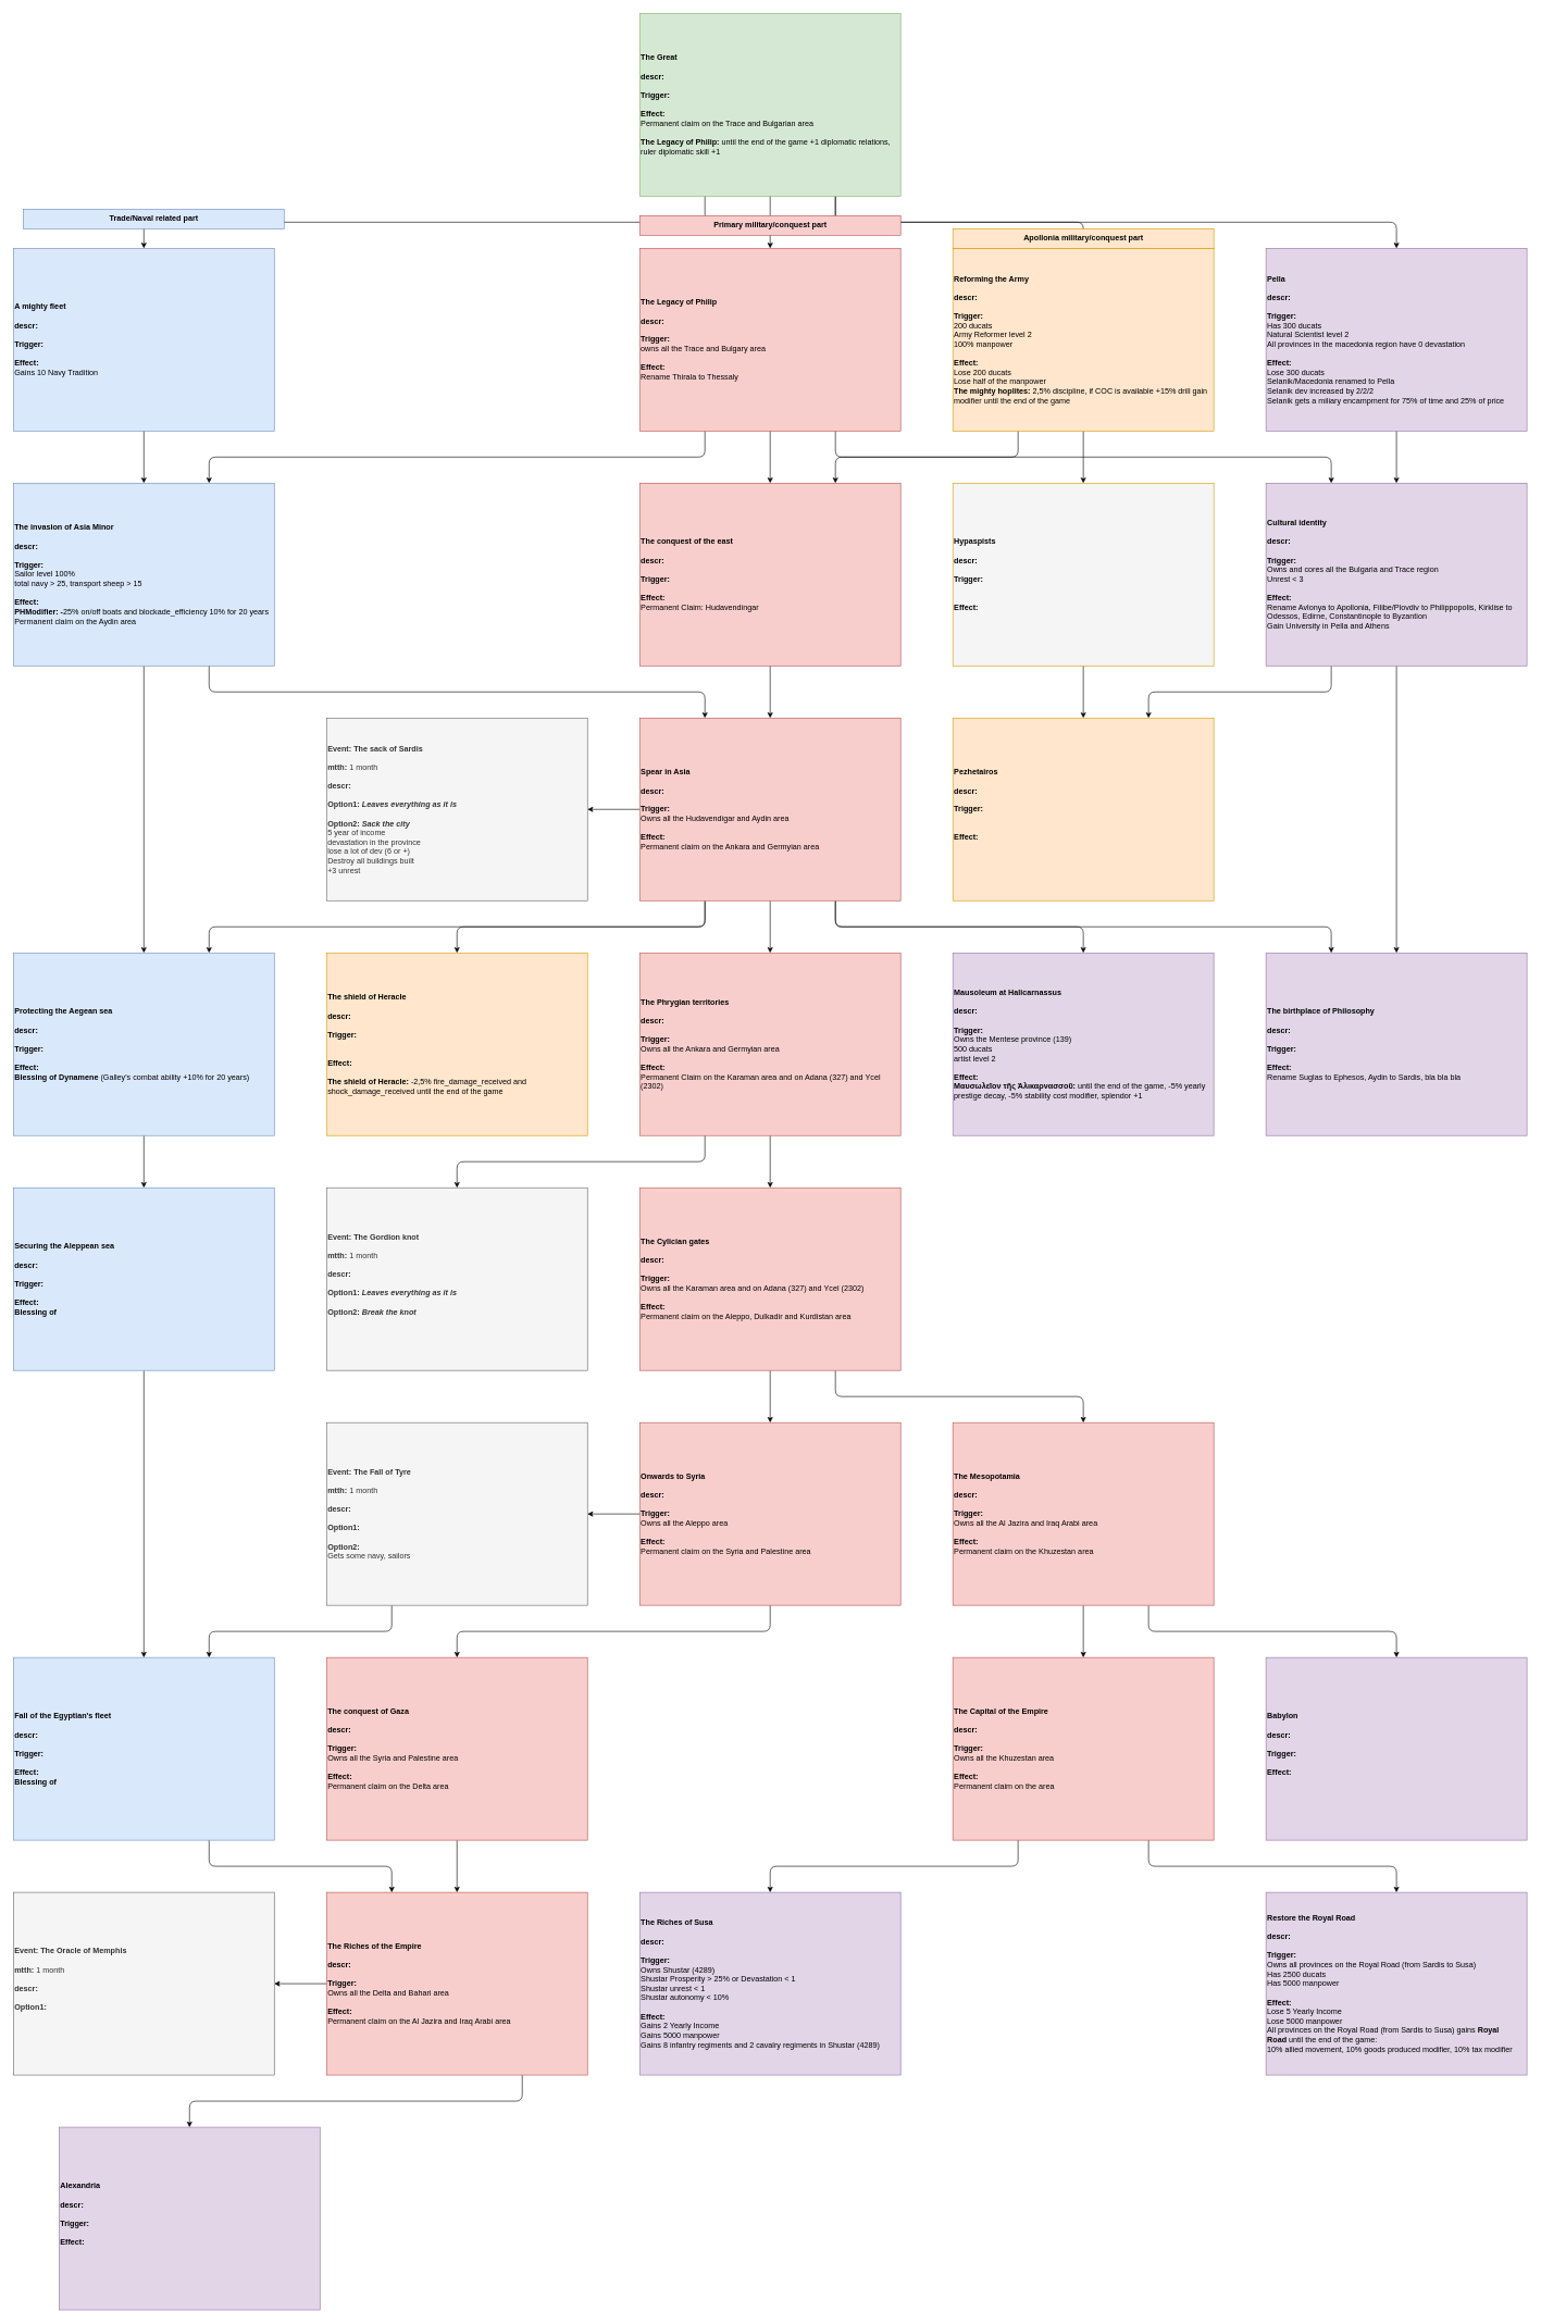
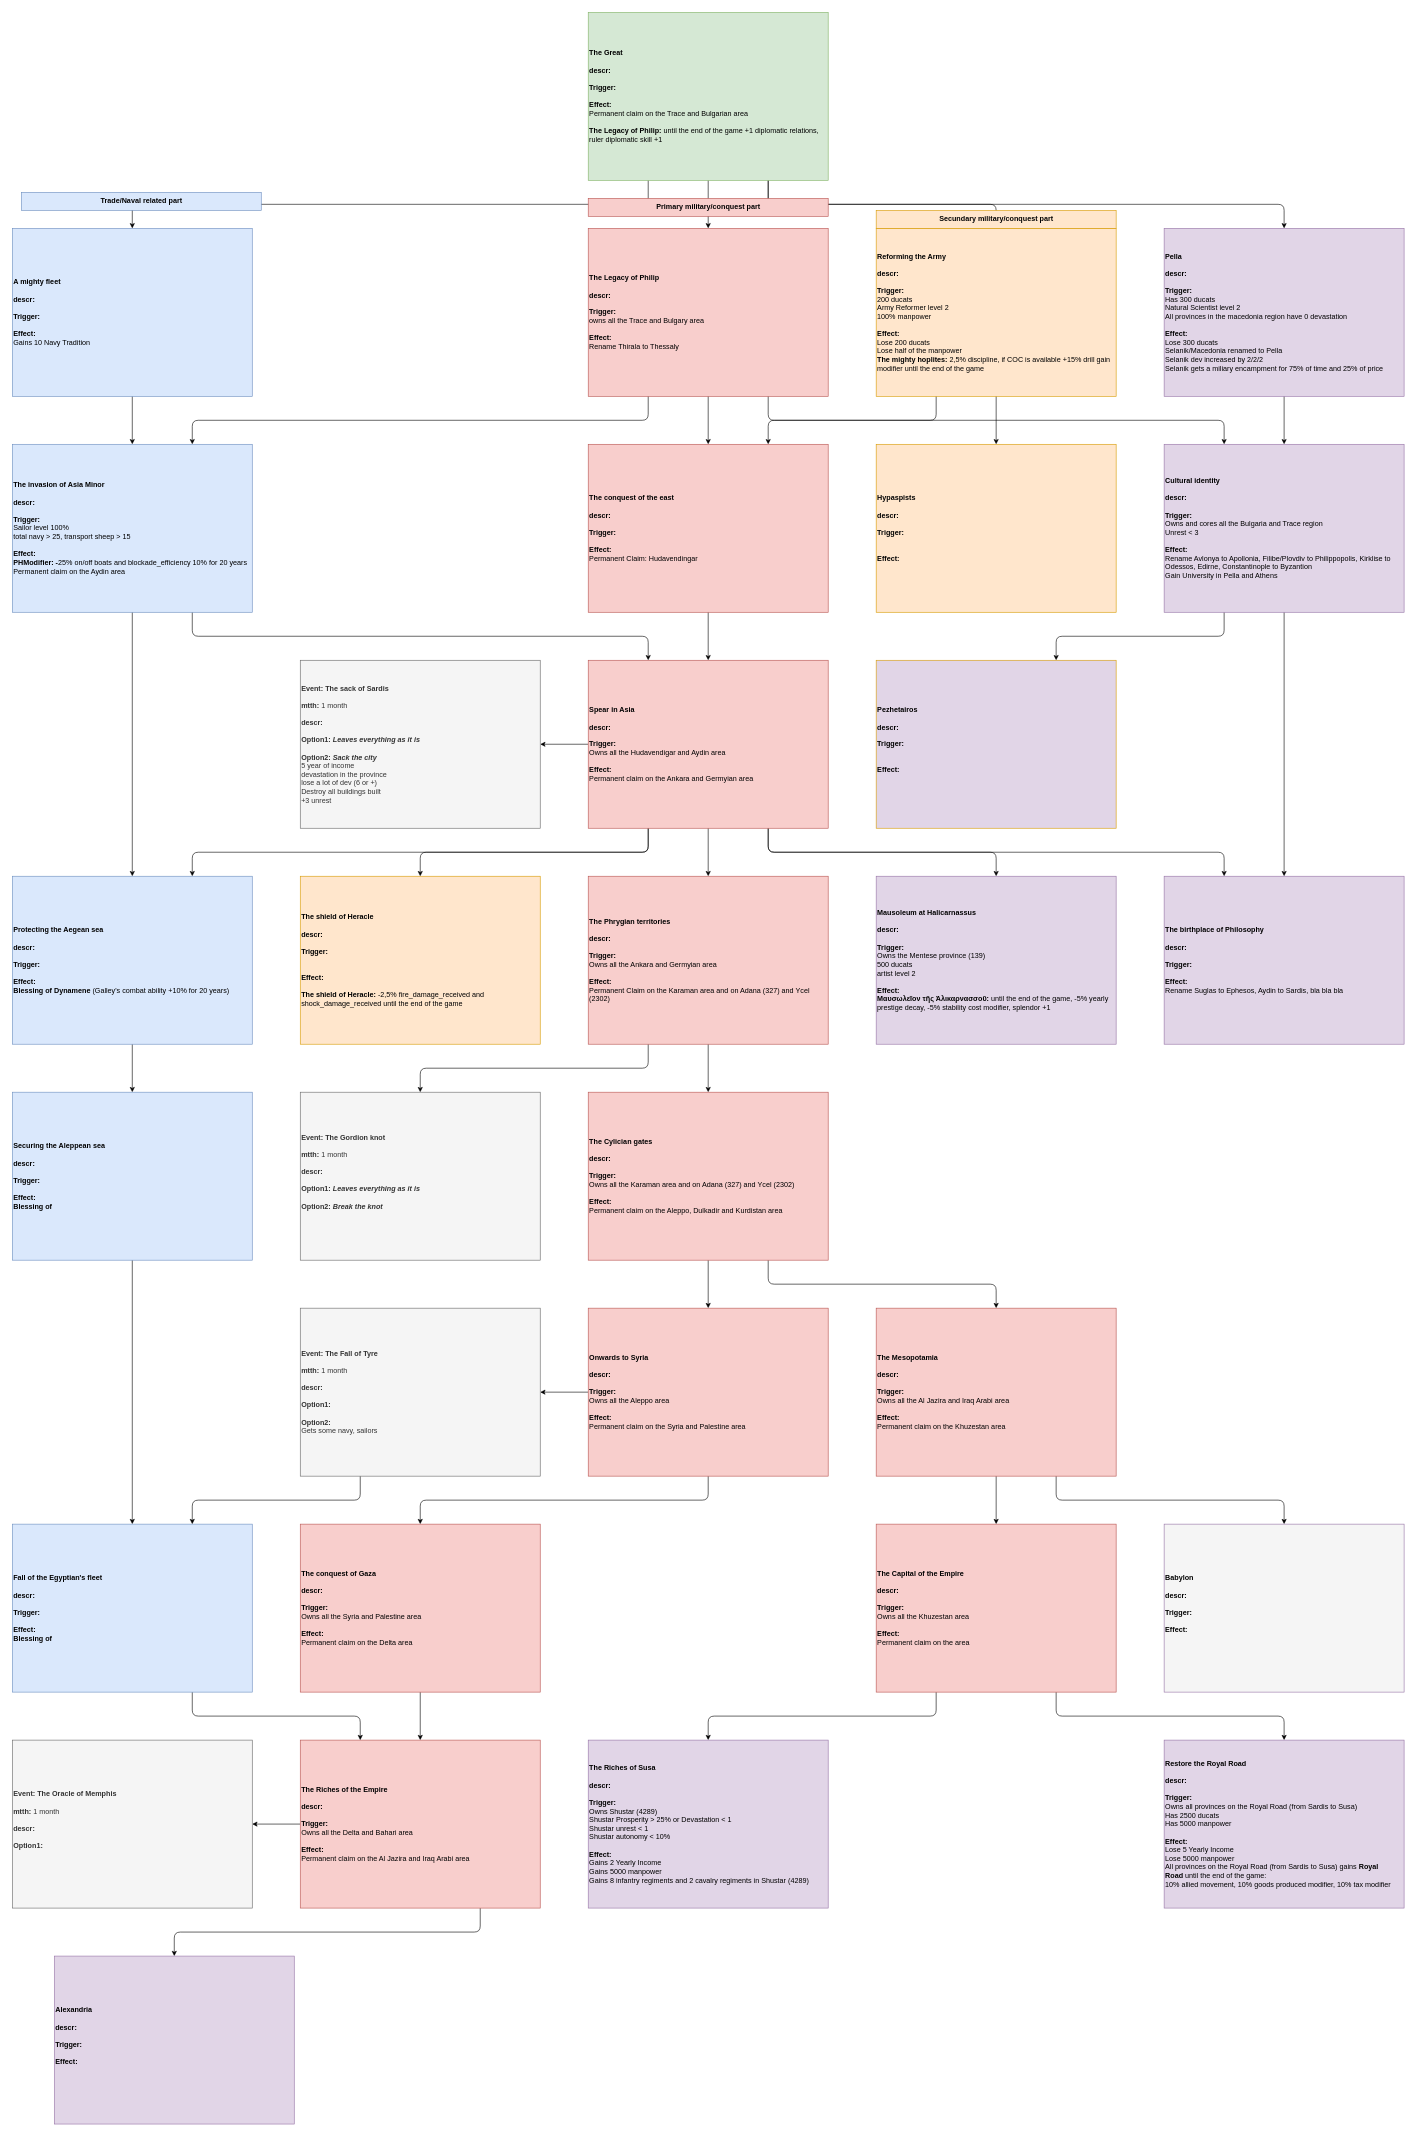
- <mxCell id="78" value="Apollonia military/conquest part" style="text;html=1;fontSize=12;fontStyle=1;align=center;fillColor=#ffe6cc;strokeColor=#d79b00;" parent="1" vertex="1"><mxGeometry x="1460" y="350" width="400" height="30" as="geometry" /></mxCell>
+ <mxCell id="78" value="Secundary military/conquest part" style="text;html=1;fontSize=12;fontStyle=1;align=center;fillColor=#ffe6cc;strokeColor=#d79b00;" parent="1" vertex="1"><mxGeometry x="1460" y="350" width="400" height="30" as="geometry" /></mxCell>
- <mxCell id="11" value="&lt;b&gt;Hypaspists&lt;/b&gt;&lt;br&gt;&lt;br&gt;&lt;b&gt;descr:&lt;/b&gt;&amp;nbsp;&lt;div align=&quot;left&quot;&gt;&lt;br&gt;&lt;/div&gt;&lt;div align=&quot;left&quot;&gt;&lt;b&gt;Trigger:&lt;/b&gt;&lt;/div&gt;&lt;div align=&quot;left&quot;&gt;&lt;br&gt;&lt;/div&gt;&lt;div align=&quot;left&quot;&gt;&lt;br&gt;&lt;/div&gt;&lt;div align=&quot;left&quot;&gt;&lt;b&gt;Effect:&lt;/b&gt;&lt;/div&gt;" style="rounded=0;whiteSpace=wrap;html=1;align=left;fillColor=#f5f5f5;strokeColor=#d79b00;" parent="1" vertex="1"><mxGeometry x="1460" y="740" width="400" height="280" as="geometry" /></mxCell>
+ <mxCell id="11" value="&lt;b&gt;Hypaspists&lt;/b&gt;&lt;br&gt;&lt;br&gt;&lt;b&gt;descr:&lt;/b&gt;&amp;nbsp;&lt;div align=&quot;left&quot;&gt;&lt;br&gt;&lt;/div&gt;&lt;div align=&quot;left&quot;&gt;&lt;b&gt;Trigger:&lt;/b&gt;&lt;/div&gt;&lt;div align=&quot;left&quot;&gt;&lt;br&gt;&lt;/div&gt;&lt;div align=&quot;left&quot;&gt;&lt;br&gt;&lt;/div&gt;&lt;div align=&quot;left&quot;&gt;&lt;b&gt;Effect:&lt;/b&gt;&lt;/div&gt;" style="rounded=0;whiteSpace=wrap;html=1;align=left;fillColor=#ffe6cc;strokeColor=#d79b00;" parent="1" vertex="1"><mxGeometry x="1460" y="740" width="400" height="280" as="geometry" /></mxCell>
- <mxCell id="10" value="" style="edgeStyle=orthogonalEdgeStyle;orthogonalLoop=1;jettySize=auto;html=1;strokeColor=#000000;rounded=1;jumpSize=6;startSize=6;endSize=6;strokeWidth=1;" parent="1" source="11" target="22" edge="1"><mxGeometry relative="1" as="geometry" /></mxCell>
- <mxCell id="22" value="&lt;div&gt;&lt;b&gt;Pezhetairos&lt;/b&gt;&lt;br&gt;&lt;br&gt;&lt;b&gt;descr:&lt;/b&gt;&amp;nbsp;&lt;div align=&quot;left&quot;&gt;&lt;br&gt;&lt;/div&gt;&lt;div align=&quot;left&quot;&gt;&lt;b&gt;Trigger:&lt;/b&gt;&lt;/div&gt;&lt;div align=&quot;left&quot;&gt;&lt;br&gt;&lt;/div&gt;&lt;div align=&quot;left&quot;&gt;&lt;br&gt;&lt;/div&gt;&lt;div align=&quot;left&quot;&gt;&lt;b&gt;Effect:&lt;/b&gt;&lt;/div&gt;&lt;/div&gt;&lt;div align=&quot;left&quot;&gt;&lt;br&gt;&lt;/div&gt;" style="rounded=0;whiteSpace=wrap;html=1;align=left;fillColor=#ffe6cc;strokeColor=#d79b00;" parent="1" vertex="1"><mxGeometry x="1460" y="1100" width="400" height="280" as="geometry" /></mxCell>
+ <mxCell id="22" value="&lt;div&gt;&lt;b&gt;Pezhetairos&lt;/b&gt;&lt;br&gt;&lt;br&gt;&lt;b&gt;descr:&lt;/b&gt;&amp;nbsp;&lt;div align=&quot;left&quot;&gt;&lt;br&gt;&lt;/div&gt;&lt;div align=&quot;left&quot;&gt;&lt;b&gt;Trigger:&lt;/b&gt;&lt;/div&gt;&lt;div align=&quot;left&quot;&gt;&lt;br&gt;&lt;/div&gt;&lt;div align=&quot;left&quot;&gt;&lt;br&gt;&lt;/div&gt;&lt;div align=&quot;left&quot;&gt;&lt;b&gt;Effect:&lt;/b&gt;&lt;/div&gt;&lt;/div&gt;&lt;div align=&quot;left&quot;&gt;&lt;br&gt;&lt;/div&gt;" style="rounded=0;whiteSpace=wrap;html=1;align=left;fillColor=#e1d5e7;strokeColor=#d79b00;" parent="1" vertex="1"><mxGeometry x="1460" y="1100" width="400" height="280" as="geometry" /></mxCell>
- <mxCell id="84" value="&lt;div&gt;&lt;b&gt;Babylon&lt;/b&gt;&lt;br&gt;&lt;br&gt;&lt;b&gt;descr:&lt;/b&gt;&amp;nbsp;&lt;/div&gt;&lt;div&gt;&lt;br&gt;&lt;/div&gt;&lt;div&gt;&lt;b&gt;Trigger:&lt;/b&gt;&lt;br&gt;&lt;div align=&quot;left&quot;&gt;&lt;br&gt;&lt;/div&gt;&lt;div align=&quot;left&quot;&gt;&lt;b&gt;Effect:&lt;/b&gt;&amp;nbsp;&lt;/div&gt;&lt;div align=&quot;left&quot;&gt;&lt;br&gt;&lt;/div&gt;&lt;/div&gt;" style="rounded=0;whiteSpace=wrap;html=1;align=left;fillColor=#e1d5e7;strokeColor=#9673a6;" parent="1" vertex="1"><mxGeometry x="1940" y="2540" width="400" height="280" as="geometry" /></mxCell>
+ <mxCell id="84" value="&lt;div&gt;&lt;b&gt;Babylon&lt;/b&gt;&lt;br&gt;&lt;br&gt;&lt;b&gt;descr:&lt;/b&gt;&amp;nbsp;&lt;/div&gt;&lt;div&gt;&lt;br&gt;&lt;/div&gt;&lt;div&gt;&lt;b&gt;Trigger:&lt;/b&gt;&lt;br&gt;&lt;div align=&quot;left&quot;&gt;&lt;br&gt;&lt;/div&gt;&lt;div align=&quot;left&quot;&gt;&lt;b&gt;Effect:&lt;/b&gt;&amp;nbsp;&lt;/div&gt;&lt;div align=&quot;left&quot;&gt;&lt;br&gt;&lt;/div&gt;&lt;/div&gt;" style="rounded=0;whiteSpace=wrap;html=1;align=left;fillColor=#f5f5f5;strokeColor=#9673a6;" parent="1" vertex="1"><mxGeometry x="1940" y="2540" width="400" height="280" as="geometry" /></mxCell>
